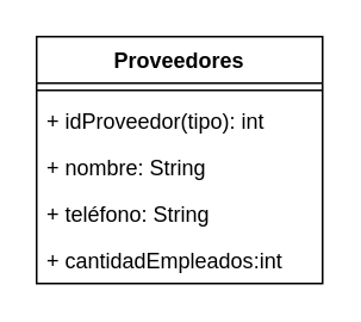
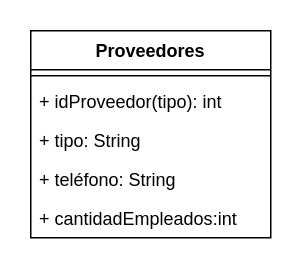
- <mxCell id="5" value="+ nombre: String" style="text;strokeColor=none;fillColor=none;align=left;verticalAlign=top;spacingLeft=4;spacingRight=4;overflow=hidden;rotatable=0;points=[[0,0.5],[1,0.5]];portConstraint=eastwest;whiteSpace=wrap;html=1;" vertex="1" parent="2"><mxGeometry y="60" width="160" height="26" as="geometry" /></mxCell>
+ <mxCell id="5" value="+ tipo: String" style="text;strokeColor=none;fillColor=none;align=left;verticalAlign=top;spacingLeft=4;spacingRight=4;overflow=hidden;rotatable=0;points=[[0,0.5],[1,0.5]];portConstraint=eastwest;whiteSpace=wrap;html=1;" vertex="1" parent="2"><mxGeometry y="60" width="160" height="26" as="geometry" /></mxCell>
